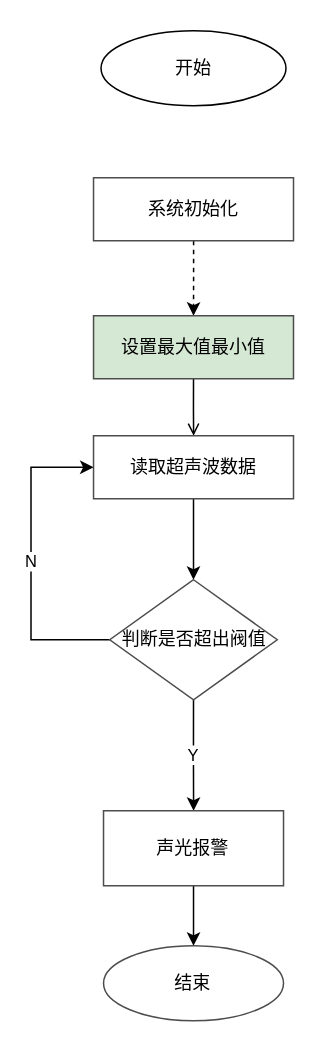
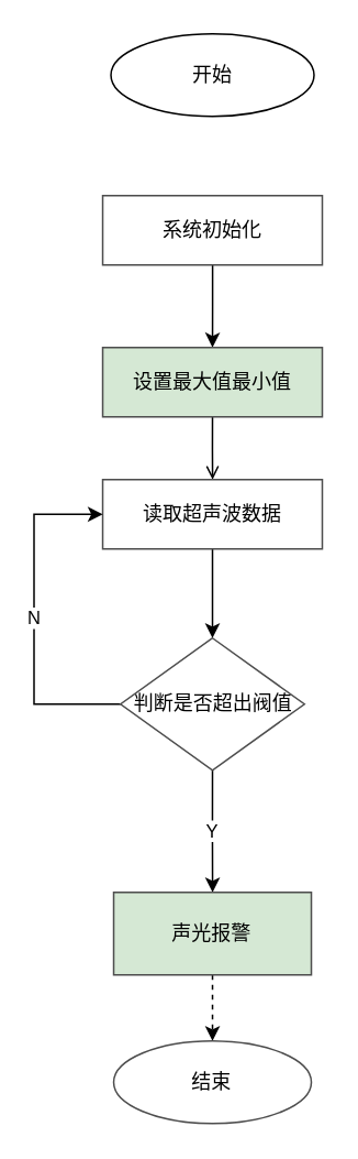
- <mxCell id="3" style="edgeStyle=orthogonalEdgeStyle;rounded=0;orthogonalLoop=1;jettySize=auto;html=1;entryX=0.5;entryY=0;entryDx=0;entryDy=0;strokeWidth=1;dashed=1;" edge="1" parent="1" source="4" target="6"><mxGeometry relative="1" as="geometry" /></mxCell>
+ <mxCell id="3" style="edgeStyle=orthogonalEdgeStyle;rounded=0;orthogonalLoop=1;jettySize=auto;html=1;entryX=0.5;entryY=0;entryDx=0;entryDy=0;strokeWidth=1;" edge="1" parent="1" source="4" target="6"><mxGeometry relative="1" as="geometry" /></mxCell>
- <mxCell id="13" value="声光报警" style="whiteSpace=wrap;html=1;strokeColor=#4D4D4D;strokeWidth=1;" vertex="1" name="长方形" parent="1"><mxGeometry x="68.35" y="540" width="120" height="50" as="geometry" /></mxCell>
+ <mxCell id="13" value="声光报警" style="whiteSpace=wrap;html=1;strokeColor=#4D4D4D;strokeWidth=1;fillColor=#d5e8d4;" vertex="1" name="长方形" parent="1"><mxGeometry x="68.35" y="540" width="120" height="50" as="geometry" /></mxCell>
- <mxCell id="12" style="edgeStyle=orthogonalEdgeStyle;rounded=0;orthogonalLoop=1;jettySize=auto;html=1;exitX=0.5;exitY=1;exitDx=0;exitDy=0;strokeWidth=1;" edge="1" parent="1" source="13" target="14"><mxGeometry relative="1" as="geometry"><mxPoint x="128" y="630" as="targetPoint" /></mxGeometry></mxCell>
+ <mxCell id="12" style="edgeStyle=orthogonalEdgeStyle;rounded=0;orthogonalLoop=1;jettySize=auto;html=1;exitX=0.5;exitY=1;exitDx=0;exitDy=0;strokeWidth=1;dashed=1;" edge="1" parent="1" source="13" target="14"><mxGeometry relative="1" as="geometry"><mxPoint x="128" y="630" as="targetPoint" /></mxGeometry></mxCell>
